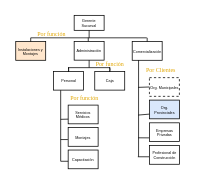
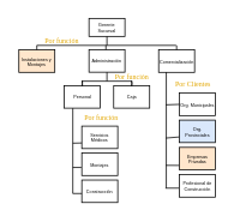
- <mxCell id="15" value="Org. Municipales" style="rounded=0;whiteSpace=wrap;html=1;fontSize=5;dashed=1;" parent="1" vertex="1"><mxGeometry x="198.5" y="103.14" width="40" height="25" as="geometry" /></mxCell>
+ <mxCell id="15" value="Org. Municipales" style="rounded=0;whiteSpace=wrap;html=1;fontSize=5;" parent="1" vertex="1"><mxGeometry x="198.5" y="103.14" width="40" height="25" as="geometry" /></mxCell>
- <mxCell id="20" value="Empresas Privadas" style="rounded=0;whiteSpace=wrap;html=1;fontSize=5;" parent="1" vertex="1"><mxGeometry x="198.5" y="163.48" width="40" height="25" as="geometry" /></mxCell>
+ <mxCell id="20" value="Empresas Privadas" style="rounded=0;whiteSpace=wrap;html=1;fontSize=5;fillColor=#ffe6cc;" parent="1" vertex="1"><mxGeometry x="198.5" y="163.48" width="40" height="25" as="geometry" /></mxCell>
- <mxCell id="9" value="Capacitación" style="rounded=0;whiteSpace=wrap;html=1;fontSize=5;" parent="1" vertex="1"><mxGeometry x="90" y="199.82" width="40" height="25" as="geometry" /></mxCell>
+ <mxCell id="9" value="Construcción" style="rounded=0;whiteSpace=wrap;html=1;fontSize=5;" parent="1" vertex="1"><mxGeometry x="90" y="199.82" width="40" height="25" as="geometry" /></mxCell>
